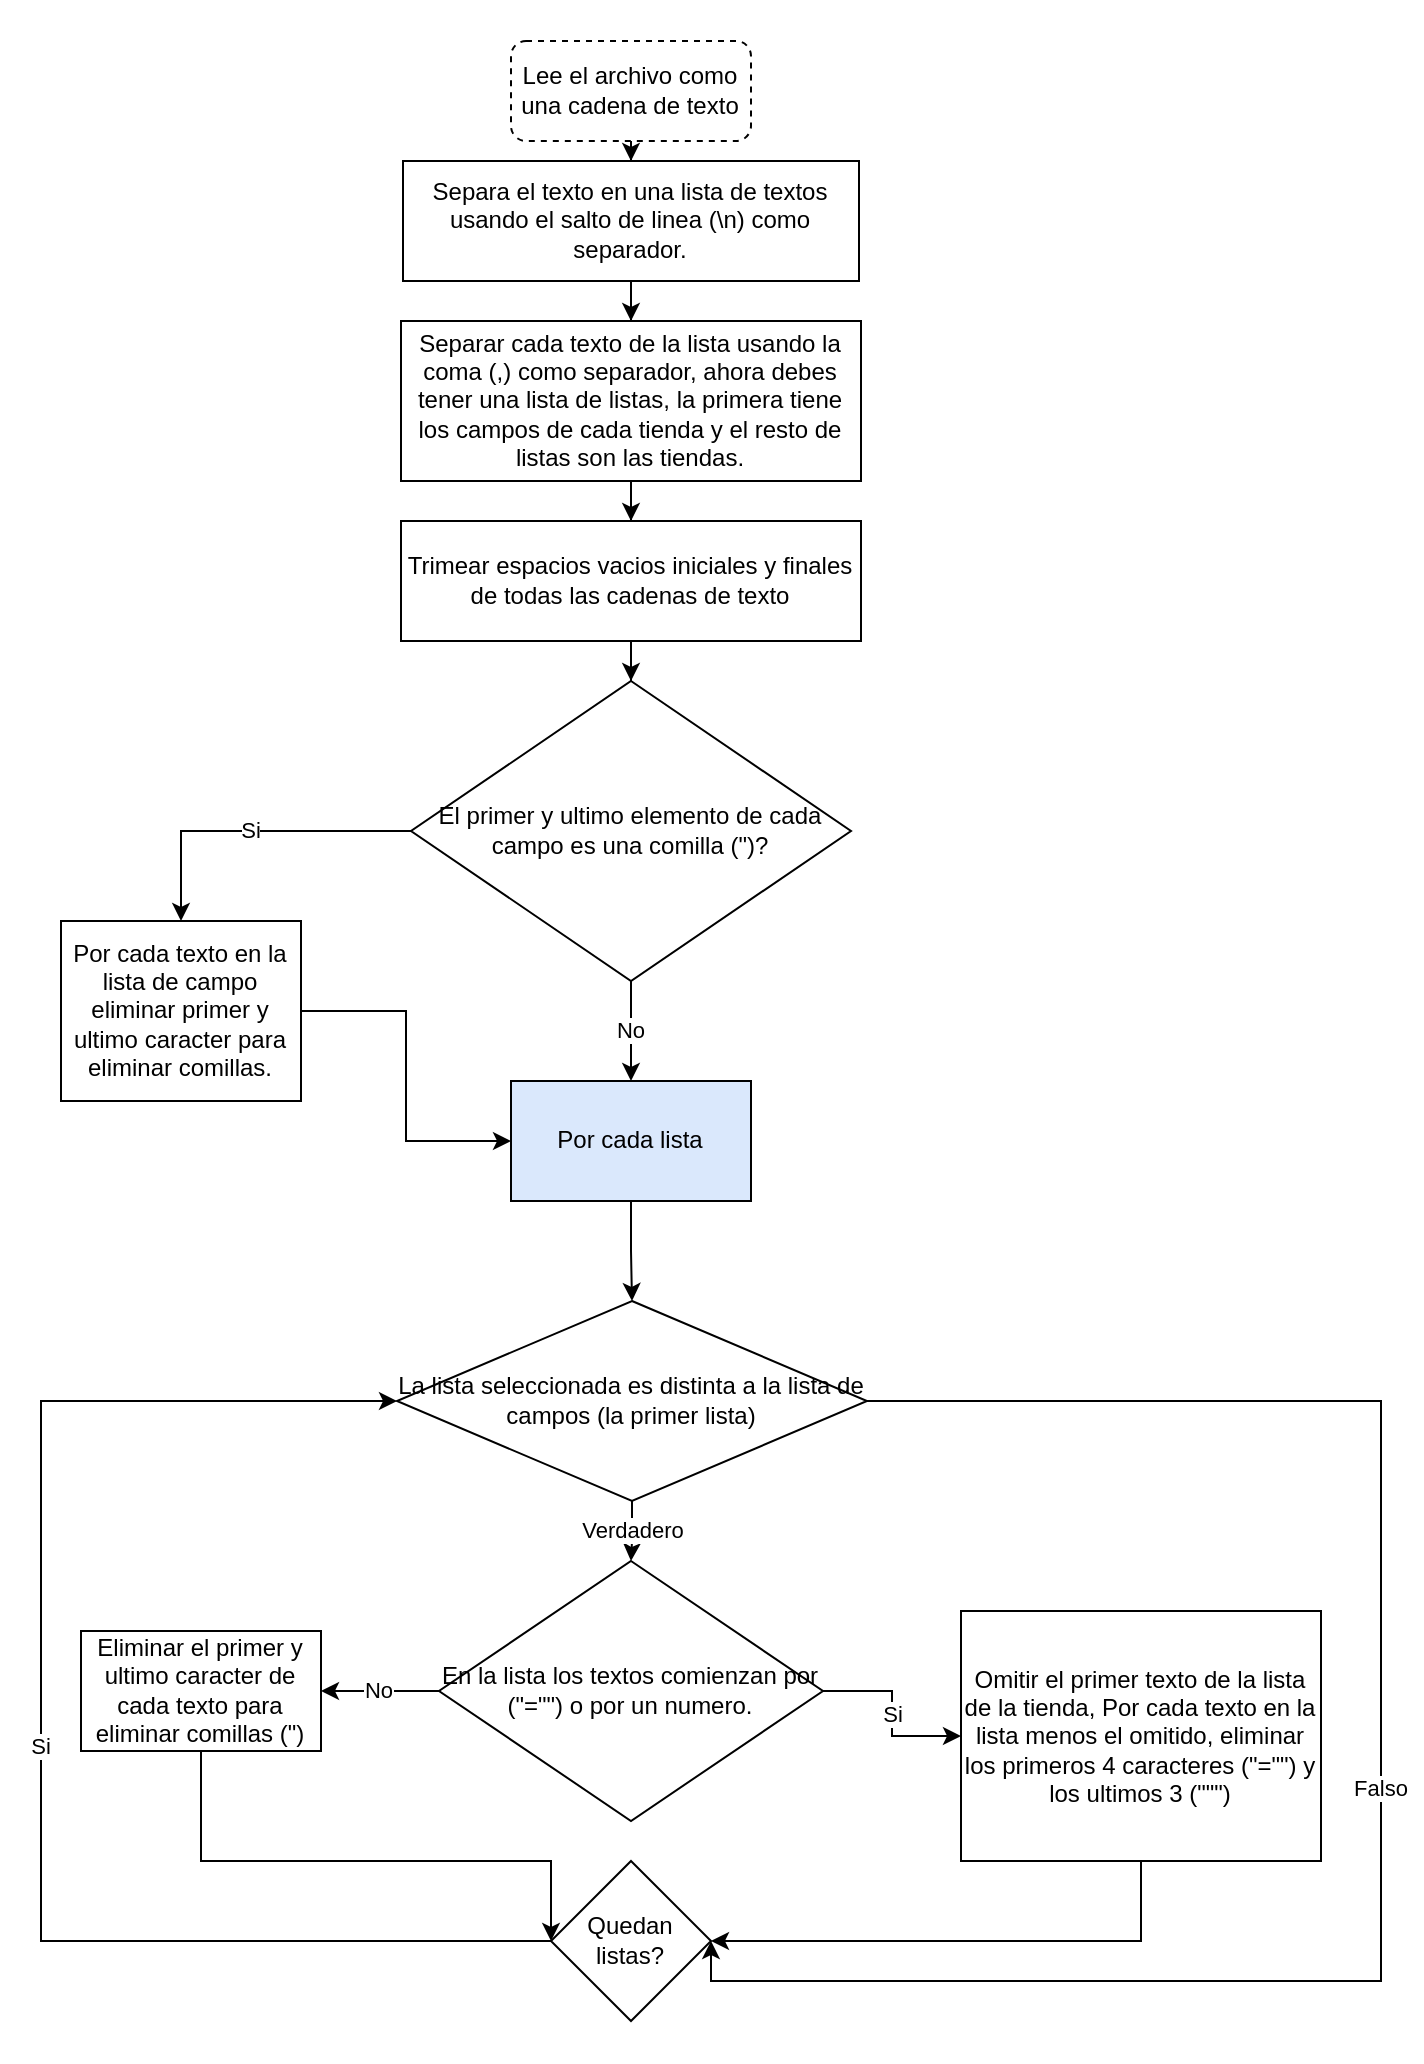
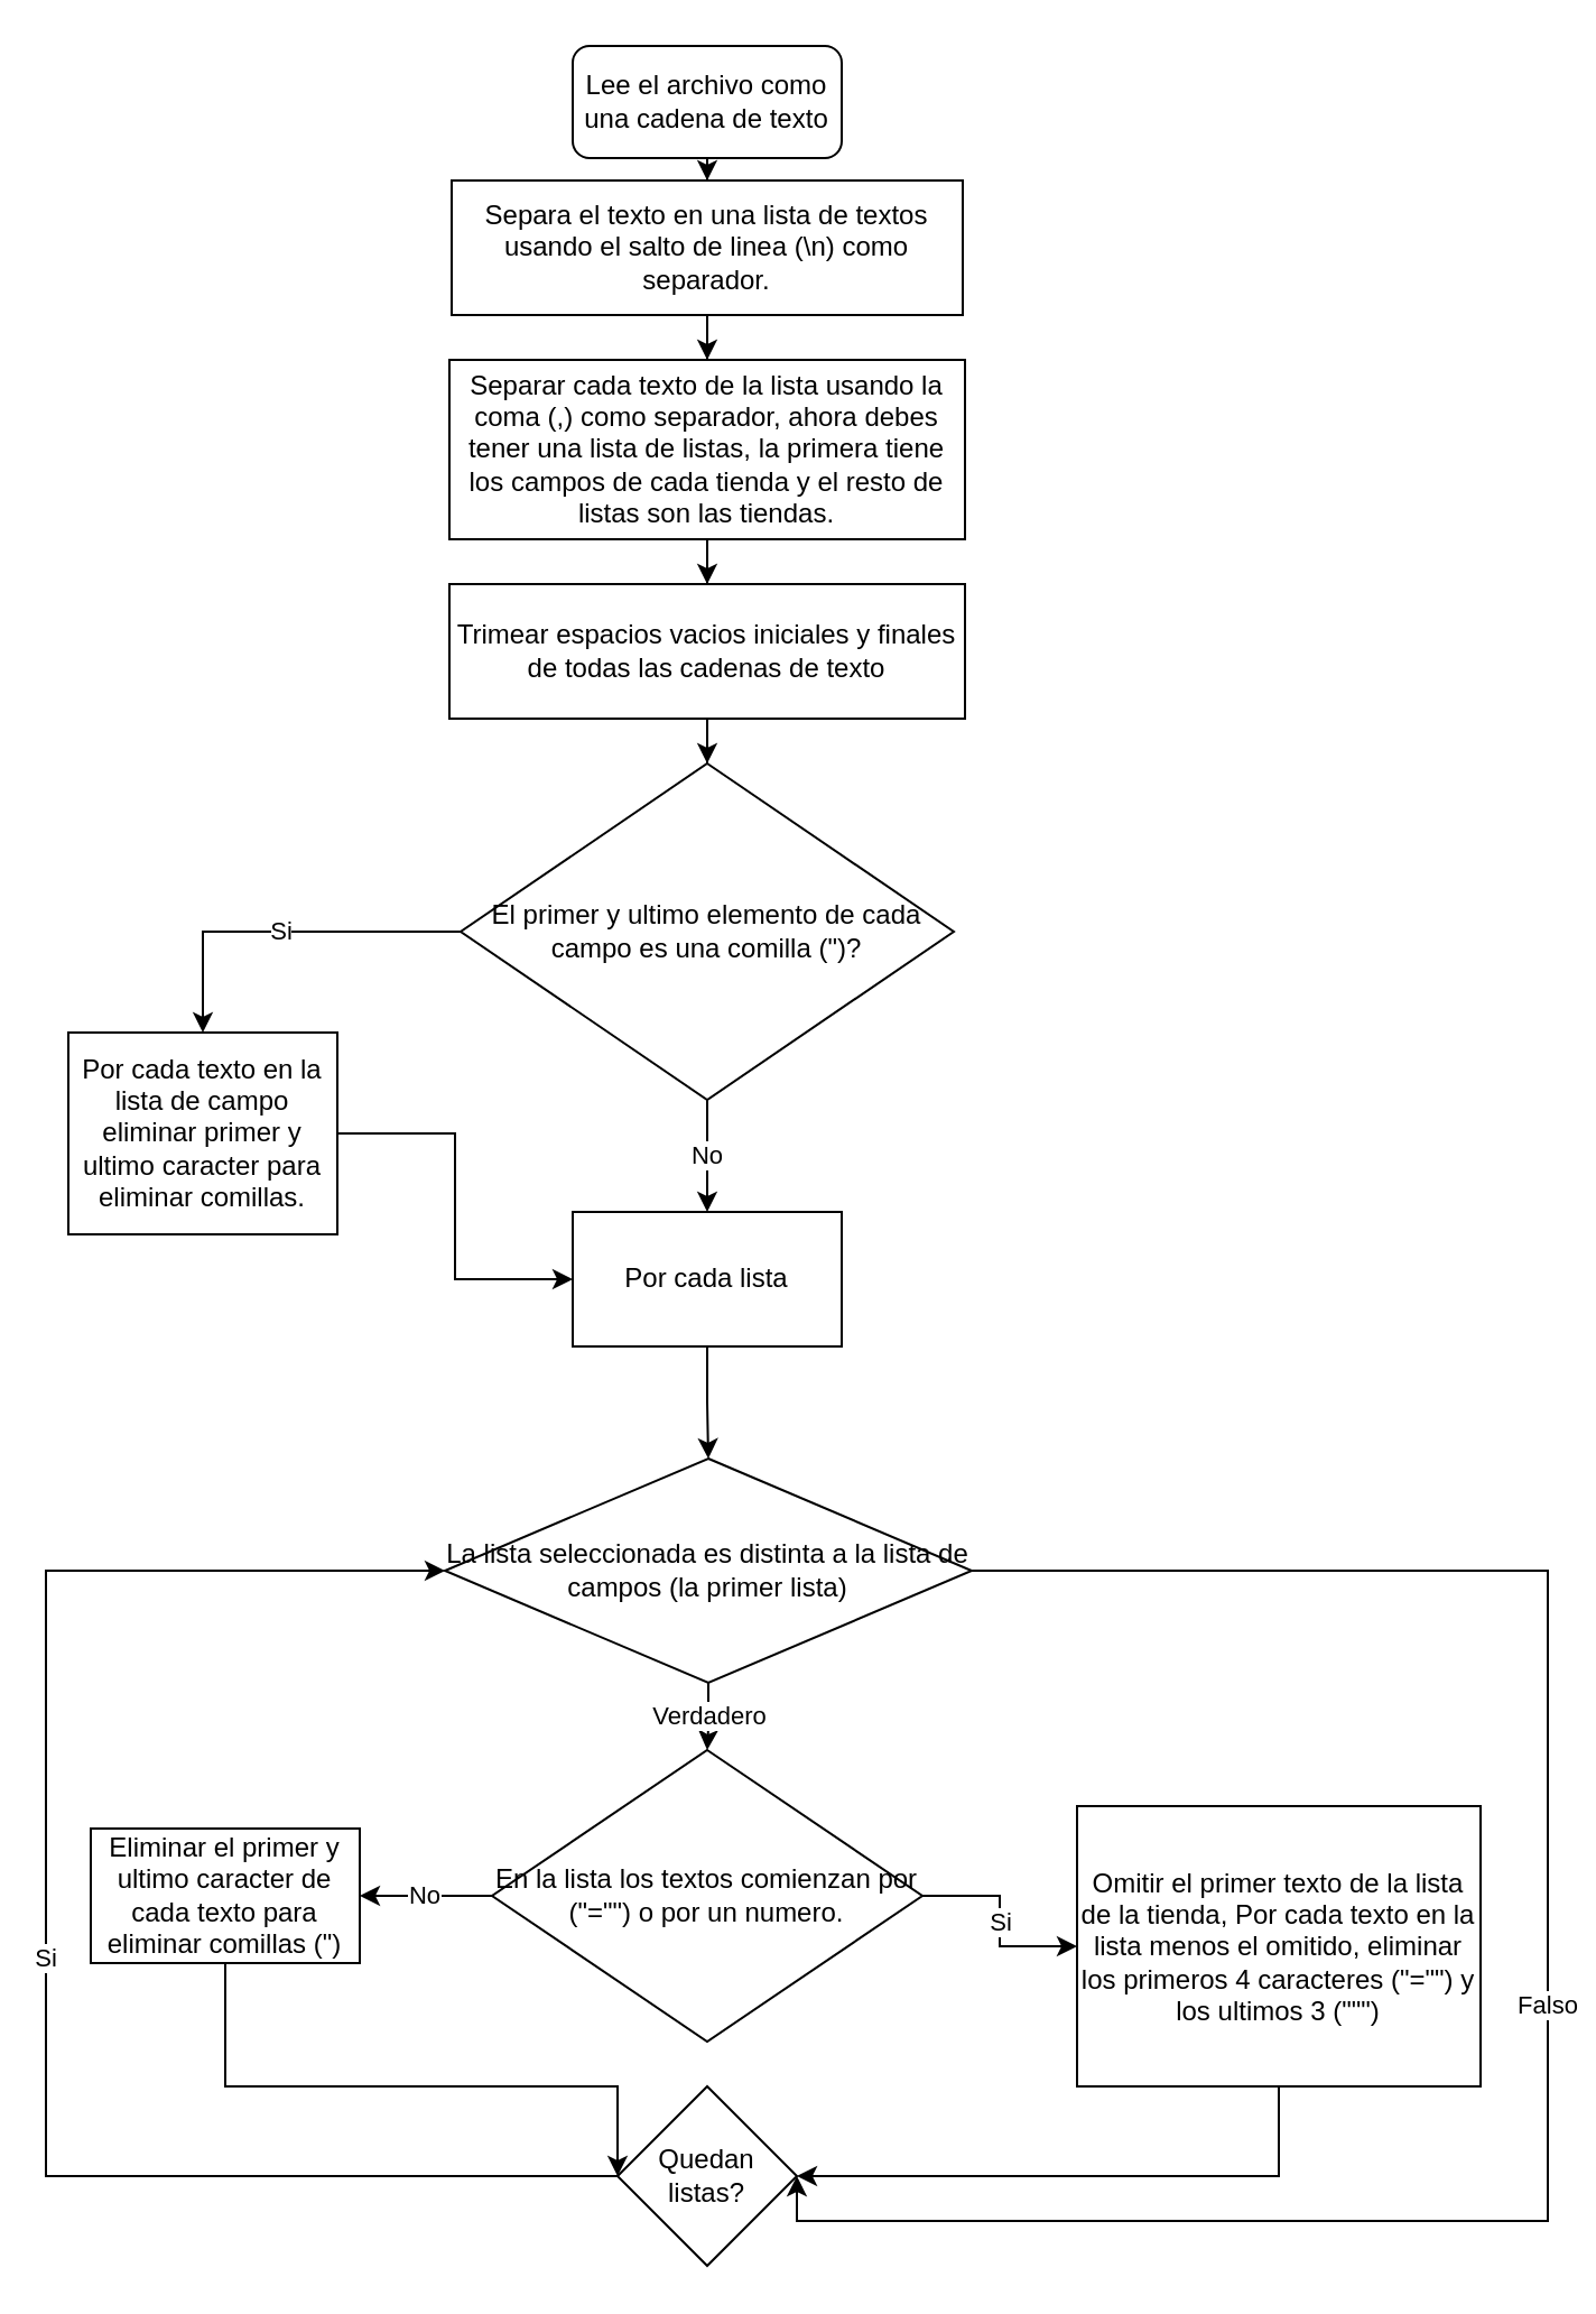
- <mxCell id="3" value="Lee el archivo como una cadena de texto" style="rounded=1;whiteSpace=wrap;html=1;dashed=1;" vertex="1" parent="1"><mxGeometry x="255" y="20" width="120" height="50" as="geometry" /></mxCell>
+ <mxCell id="3" value="Lee el archivo como una cadena de texto" style="rounded=1;whiteSpace=wrap;html=1;" vertex="1" parent="1"><mxGeometry x="255" y="20" width="120" height="50" as="geometry" /></mxCell>
- <mxCell id="21" value="Por cada lista" style="rounded=0;whiteSpace=wrap;html=1;fillColor=#dae8fc;" vertex="1" parent="1"><mxGeometry x="255" y="540" width="120" height="60" as="geometry" /></mxCell>
+ <mxCell id="21" value="Por cada lista" style="rounded=0;whiteSpace=wrap;html=1;" vertex="1" parent="1"><mxGeometry x="255" y="540" width="120" height="60" as="geometry" /></mxCell>
